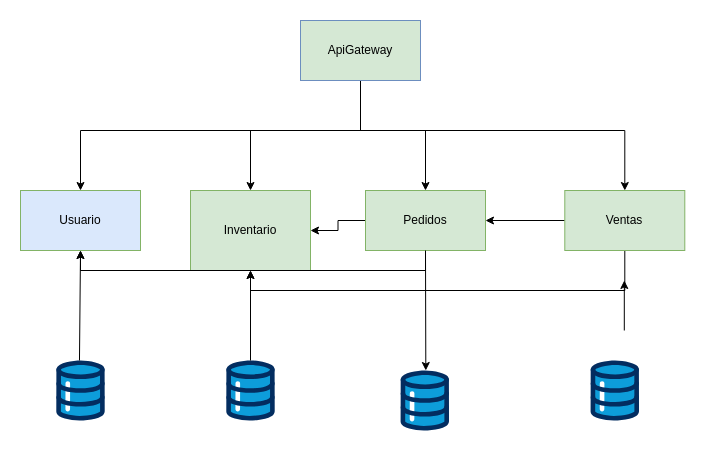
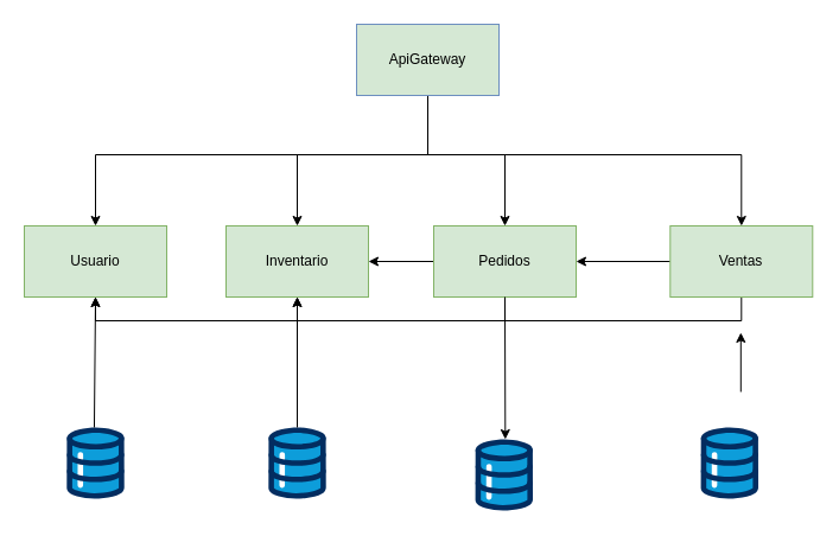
- <mxCell id="7" value="Usuario" style="rounded=0;whiteSpace=wrap;html=1;fillColor=#dae8fc;strokeColor=#82b366;" vertex="1" parent="1"><mxGeometry x="20" y="190" width="120" height="60" as="geometry" /></mxCell>
+ <mxCell id="7" value="Usuario" style="rounded=0;whiteSpace=wrap;html=1;fillColor=#d5e8d4;strokeColor=#82b366;" vertex="1" parent="1"><mxGeometry x="20" y="190" width="120" height="60" as="geometry" /></mxCell>
- <mxCell id="13" value="Inventario" style="rounded=0;whiteSpace=wrap;html=1;fillColor=#d5e8d4;strokeColor=#82b366;" vertex="1" parent="1"><mxGeometry x="190" y="190" width="120" height="80" as="geometry" /></mxCell>
+ <mxCell id="13" value="Inventario" style="rounded=0;whiteSpace=wrap;html=1;fillColor=#d5e8d4;strokeColor=#82b366;" vertex="1" parent="1"><mxGeometry x="190" y="190" width="120" height="60" as="geometry" /></mxCell>
